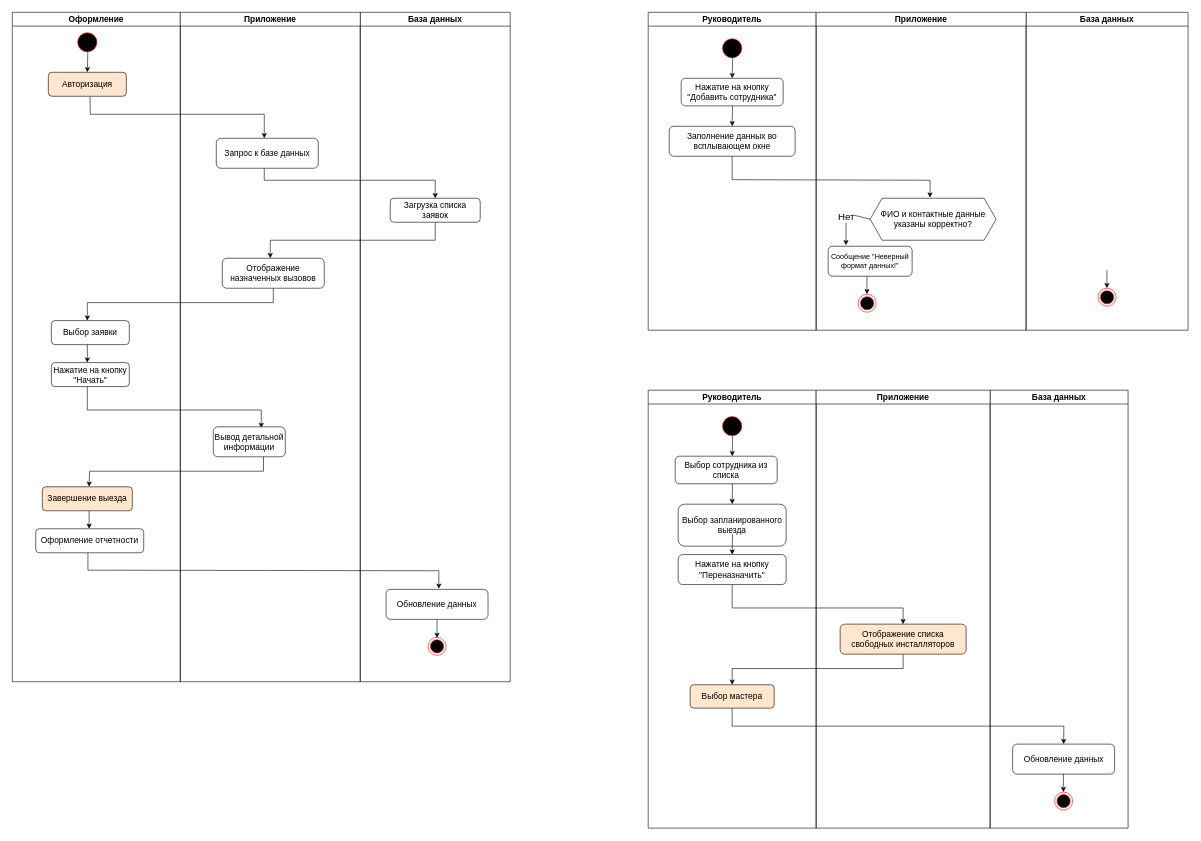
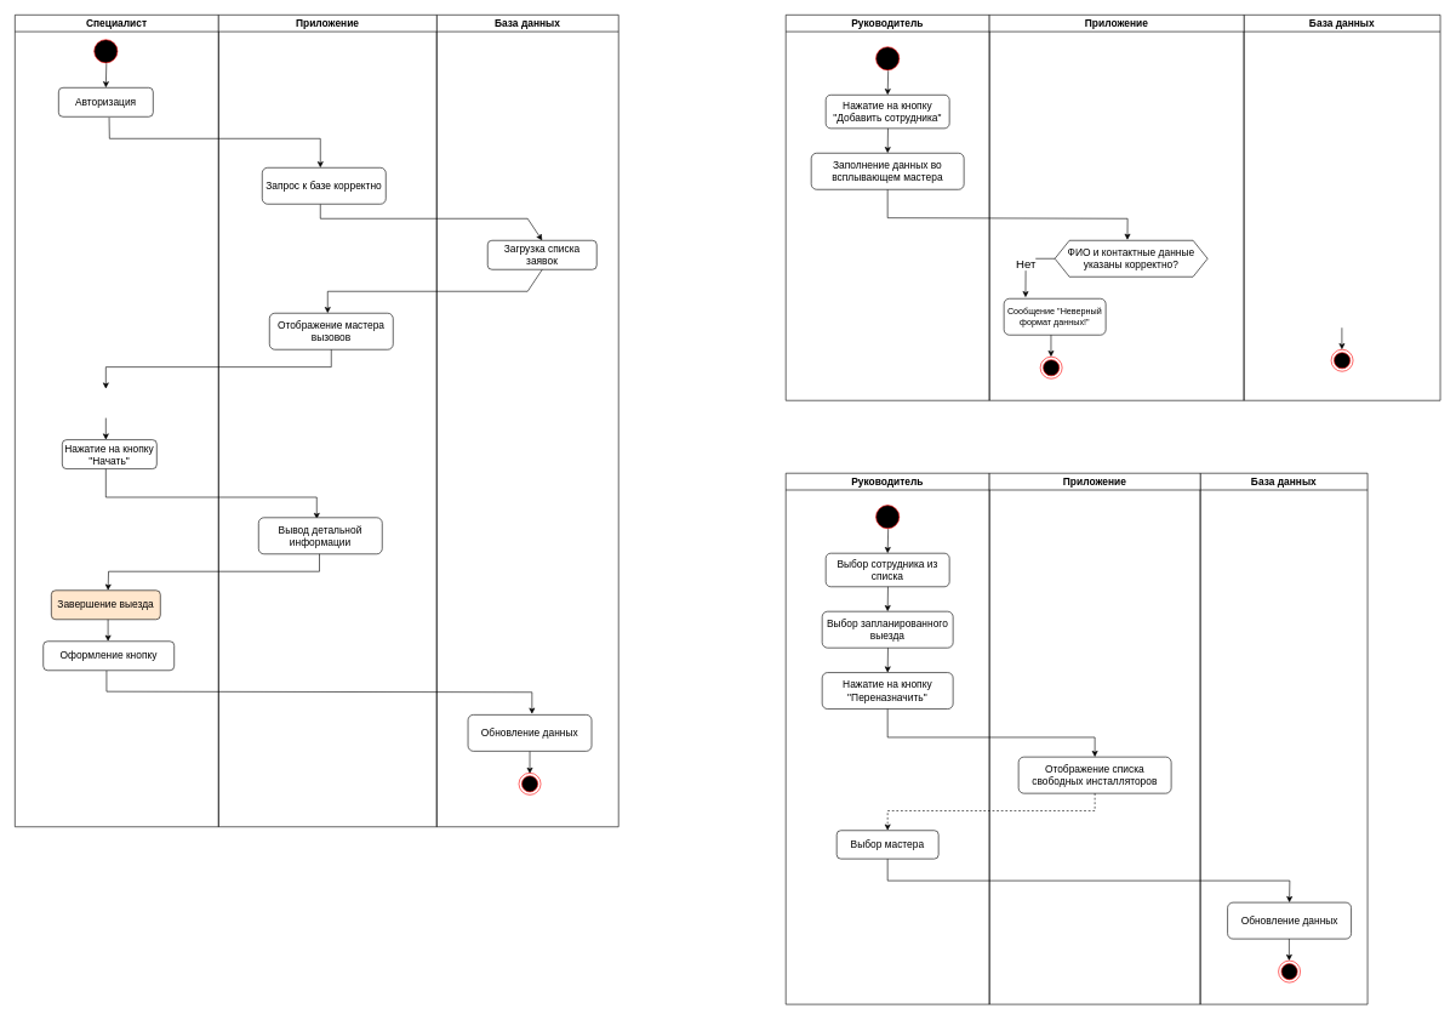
- <mxCell id="8" value="&lt;span style=&quot;font-size: 14px;&quot;&gt;Оформление&lt;/span&gt;" style="swimlane;whiteSpace=wrap;html=1;" parent="2" vertex="1"><mxGeometry x="-580" width="280" height="1116" as="geometry" /></mxCell>
+ <mxCell id="8" value="&lt;span style=&quot;font-size: 14px;&quot;&gt;Специалист&lt;/span&gt;" style="swimlane;whiteSpace=wrap;html=1;" parent="2" vertex="1"><mxGeometry x="-580" width="280" height="1116" as="geometry" /></mxCell>
- <mxCell id="11" value="Авторизация" style="rounded=1;whiteSpace=wrap;html=1;fontSize=14;fillColor=#ffe6cc;" parent="8" vertex="1"><mxGeometry x="60" y="100" width="130" height="40" as="geometry" /></mxCell>
+ <mxCell id="11" value="Авторизация" style="rounded=1;whiteSpace=wrap;html=1;fontSize=14;" parent="8" vertex="1"><mxGeometry x="60" y="100" width="130" height="40" as="geometry" /></mxCell>
- <mxCell id="33" value="Заполнение данных во всплывающем окне" style="rounded=1;whiteSpace=wrap;html=1;fontSize=14;" parent="28" vertex="1"><mxGeometry x="35" y="190" width="210" height="50" as="geometry" /></mxCell>
+ <mxCell id="33" value="Заполнение данных во всплывающем мастера" style="rounded=1;whiteSpace=wrap;html=1;fontSize=14;" parent="28" vertex="1"><mxGeometry x="35" y="190" width="210" height="50" as="geometry" /></mxCell>
- <mxCell id="18" value="Запрос к базе данных" style="rounded=1;whiteSpace=wrap;html=1;fontSize=14;" parent="17" vertex="1"><mxGeometry x="60" y="210" width="170" height="50" as="geometry" /></mxCell>
+ <mxCell id="18" value="Запрос к базе корректно" style="rounded=1;whiteSpace=wrap;html=1;fontSize=14;" parent="17" vertex="1"><mxGeometry x="60" y="210" width="170" height="50" as="geometry" /></mxCell>
- <mxCell id="3" value="Загрузка списка заявок" style="rounded=1;whiteSpace=wrap;html=1;fontSize=14;" parent="2" vertex="1"><mxGeometry x="50" y="310" width="150" height="40" as="geometry" /></mxCell>
+ <mxCell id="3" value="Загрузка списка заявок" style="rounded=1;whiteSpace=wrap;html=1;fontSize=14;" parent="2" vertex="1"><mxGeometry x="70" y="310" width="150" height="40" as="geometry" /></mxCell>
- <mxCell id="39" value="ФИО и контактные данные указаны корректно?" style="shape=hexagon;perimeter=hexagonPerimeter2;whiteSpace=wrap;html=1;fixedSize=1;fontSize=14;" parent="37" vertex="1"><mxGeometry x="90" y="310" width="210" height="70" as="geometry" /></mxCell>
+ <mxCell id="39" value="ФИО и контактные данные указаны корректно?" style="shape=hexagon;perimeter=hexagonPerimeter2;whiteSpace=wrap;html=1;fixedSize=1;fontSize=14;" parent="37" vertex="1"><mxGeometry x="90" y="310" width="210" height="50" as="geometry" /></mxCell>
- <mxCell id="23" value="Отображение назначенных вызовов" style="rounded=1;whiteSpace=wrap;html=1;fontSize=14;" parent="17" vertex="1"><mxGeometry x="70" y="410" width="170" height="50" as="geometry" /></mxCell>
+ <mxCell id="23" value="Отображение мастера вызовов" style="rounded=1;whiteSpace=wrap;html=1;fontSize=14;" parent="17" vertex="1"><mxGeometry x="70" y="410" width="170" height="50" as="geometry" /></mxCell>
- <mxCell id="19" value="Выбор заявки" style="rounded=1;whiteSpace=wrap;html=1;fontSize=14;" parent="17" vertex="1"><mxGeometry x="-215" y="514" width="130" height="40" as="geometry" /></mxCell>
- <mxCell id="24" value="Вывод детальной информации" style="rounded=1;whiteSpace=wrap;html=1;fontSize=14;" parent="17" vertex="1"><mxGeometry x="55" y="691" width="120" height="50" as="geometry" /></mxCell>
+ <mxCell id="24" value="Вывод детальной информации" style="rounded=1;whiteSpace=wrap;html=1;fontSize=14;" parent="17" vertex="1"><mxGeometry x="55" y="691" width="170" height="50" as="geometry" /></mxCell>
- <mxCell id="47" value="Выбор сотрудника из списка" style="rounded=1;whiteSpace=wrap;html=1;fontSize=14;" parent="44" vertex="1"><mxGeometry x="45" y="110" width="170" height="46" as="geometry" /></mxCell>
+ <mxCell id="47" value="Выбор сотрудника из списка" style="rounded=1;whiteSpace=wrap;html=1;fontSize=14;" parent="44" vertex="1"><mxGeometry x="55" y="110" width="170" height="46" as="geometry" /></mxCell>
- <mxCell id="49" value="Выбор запланированного выезда" style="rounded=1;whiteSpace=wrap;html=1;fontSize=14;" parent="44" vertex="1"><mxGeometry x="50" y="190" width="180" height="70" as="geometry" /></mxCell>
+ <mxCell id="49" value="Выбор запланированного выезда" style="rounded=1;whiteSpace=wrap;html=1;fontSize=14;" parent="44" vertex="1"><mxGeometry x="50" y="190" width="180" height="50" as="geometry" /></mxCell>
- <mxCell id="15" value="Оформление отчетности" style="rounded=1;whiteSpace=wrap;html=1;fontSize=14;" parent="8" vertex="1"><mxGeometry x="39" y="861" width="180" height="40" as="geometry" /></mxCell>
+ <mxCell id="15" value="Оформление кнопку" style="rounded=1;whiteSpace=wrap;html=1;fontSize=14;" parent="8" vertex="1"><mxGeometry x="39" y="861" width="180" height="40" as="geometry" /></mxCell>
- <mxCell id="59" value="Отображение списка свободных инсталляторов" style="rounded=1;whiteSpace=wrap;html=1;fontSize=14;fillColor=#ffe6cc;" parent="58" vertex="1"><mxGeometry x="40" y="390" width="210" height="50" as="geometry" /></mxCell>
+ <mxCell id="59" value="Отображение списка свободных инсталляторов" style="rounded=1;whiteSpace=wrap;html=1;fontSize=14;" parent="58" vertex="1"><mxGeometry x="40" y="390" width="210" height="50" as="geometry" /></mxCell>
- <mxCell id="60" value="" style="endArrow=classic;html=1;rounded=0;exitX=0.5;exitY=1;exitDx=0;exitDy=0;entryX=0.5;entryY=0;entryDx=0;entryDy=0;" parent="1" source="59" target="53" edge="1"><mxGeometry width="50" height="50" relative="1" as="geometry"><mxPoint x="1550" y="1090" as="sourcePoint" /><mxPoint x="1220" y="1130" as="targetPoint" /><Array as="points"><mxPoint x="1505" y="1114" /><mxPoint x="1220" y="1114" /></Array></mxGeometry></mxCell>
+ <mxCell id="60" value="" style="endArrow=classic;html=1;rounded=0;exitX=0.5;exitY=1;exitDx=0;exitDy=0;entryX=0.5;entryY=0;entryDx=0;entryDy=0;dashed=1;" parent="1" source="59" target="53" edge="1"><mxGeometry width="50" height="50" relative="1" as="geometry"><mxPoint x="1550" y="1090" as="sourcePoint" /><mxPoint x="1220" y="1130" as="targetPoint" /><Array as="points"><mxPoint x="1505" y="1114" /><mxPoint x="1220" y="1114" /></Array></mxGeometry></mxCell>
- <mxCell id="53" value="Выбор мастера" style="rounded=1;whiteSpace=wrap;html=1;fontSize=14;fillColor=#ffe6cc;" parent="44" vertex="1"><mxGeometry x="70" y="491" width="140" height="39" as="geometry" /></mxCell>
+ <mxCell id="53" value="Выбор мастера" style="rounded=1;whiteSpace=wrap;html=1;fontSize=14;" parent="44" vertex="1"><mxGeometry x="70" y="491" width="140" height="39" as="geometry" /></mxCell>
